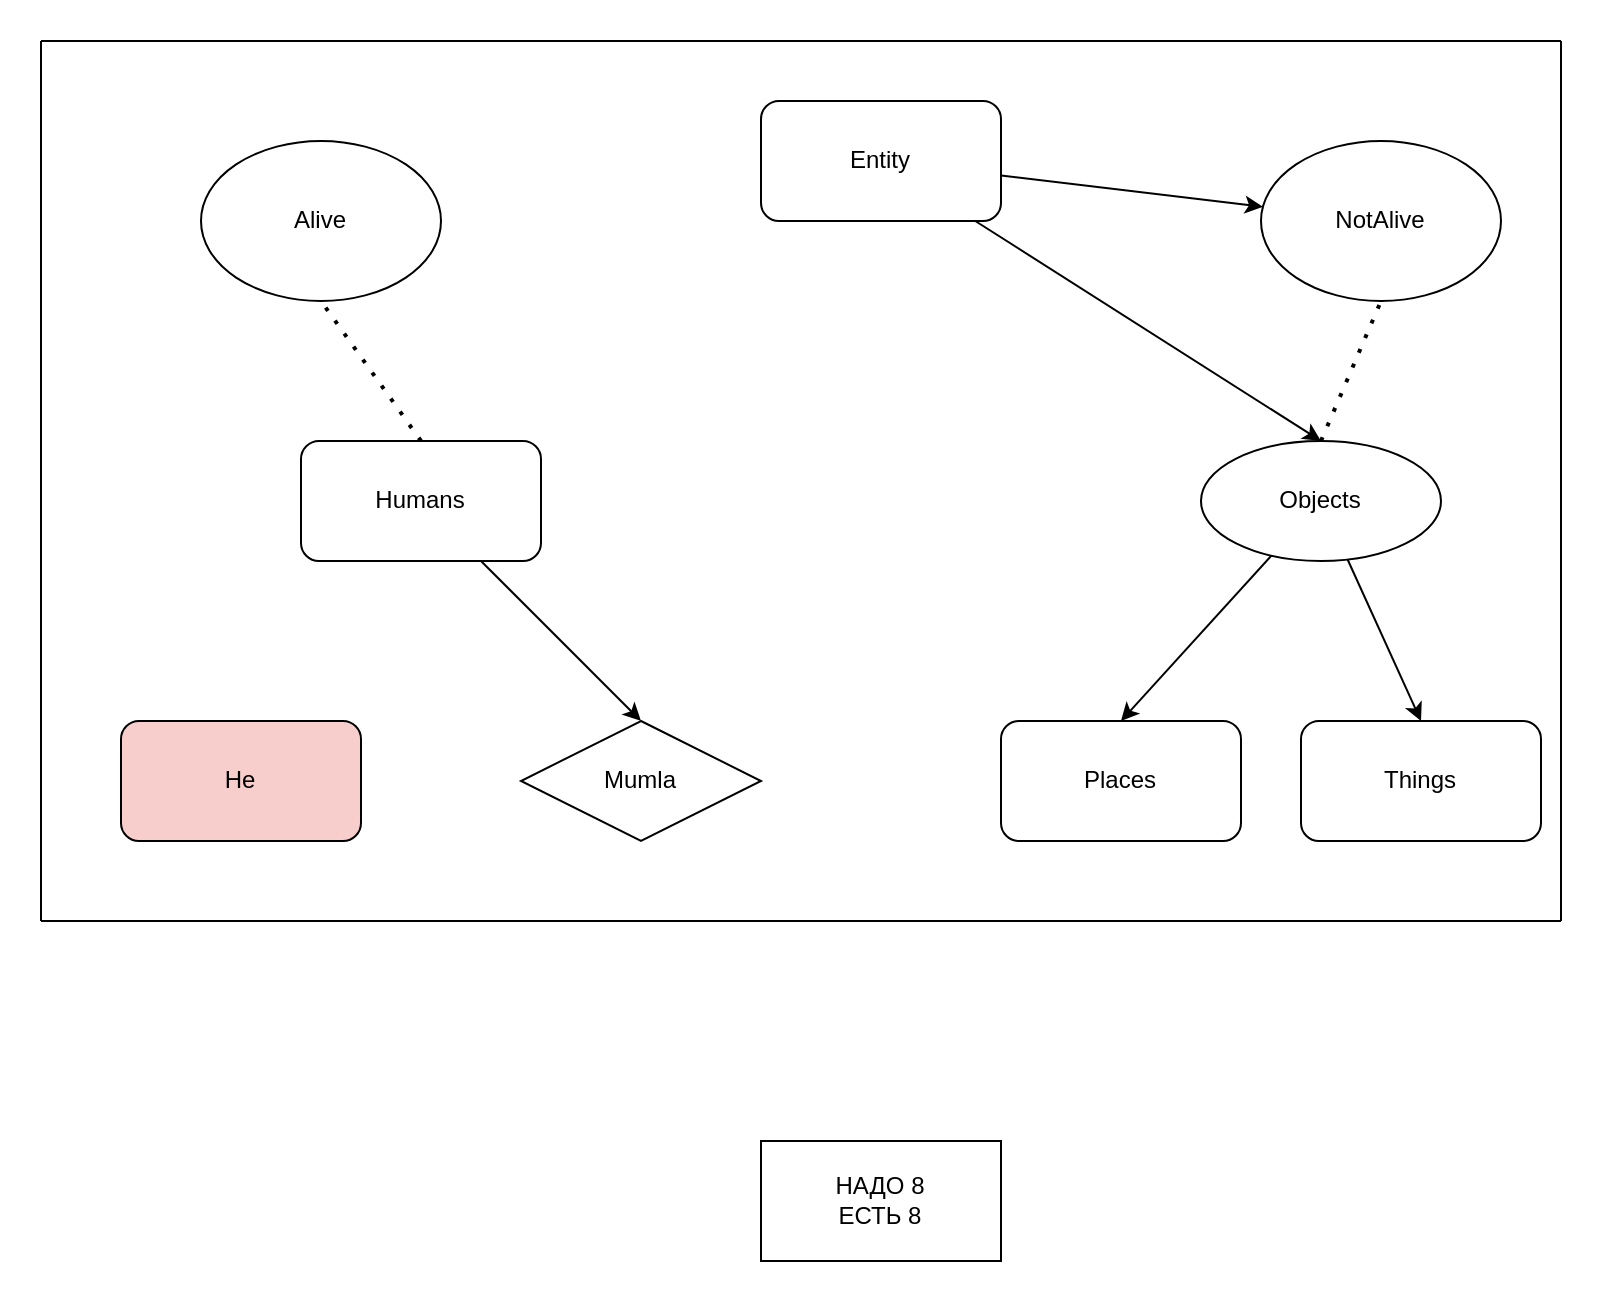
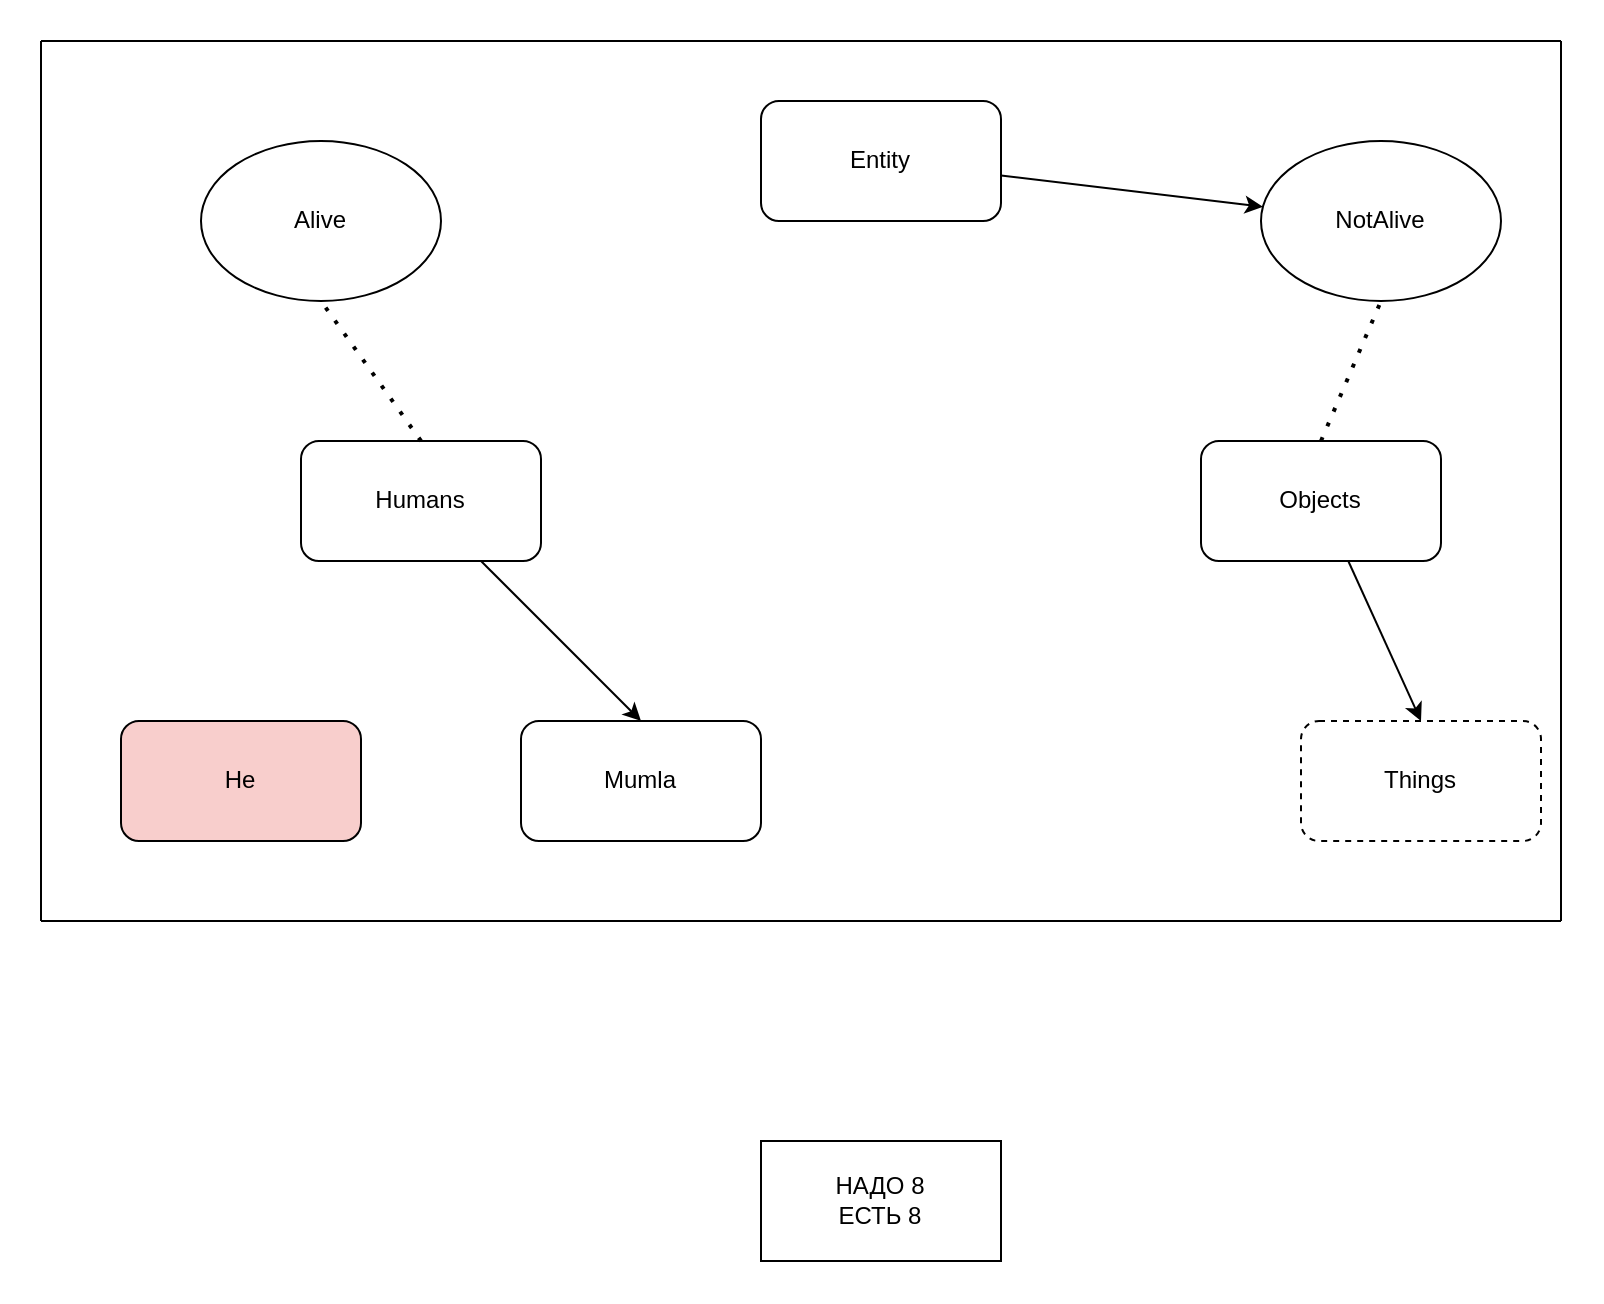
- <mxCell id="3" style="edgeStyle=none;html=1;entryX=0.5;entryY=0;entryDx=0;entryDy=0;" parent="1" source="4" target="11" edge="1"><mxGeometry relative="1" as="geometry" /></mxCell>
- <mxCell id="11" value="Objects" style="ellipse;whiteSpace=wrap;html=1;" parent="1" vertex="1"><mxGeometry x="600" y="220" width="120" height="60" as="geometry" /></mxCell>
+ <mxCell id="11" value="Objects" style="rounded=1;whiteSpace=wrap;html=1;" parent="1" vertex="1"><mxGeometry x="600" y="220" width="120" height="60" as="geometry" /></mxCell>
- <mxCell id="9" style="edgeStyle=none;html=1;entryX=0.5;entryY=0;entryDx=0;entryDy=0;" edge="1" parent="1" source="11" target="21"><mxGeometry relative="1" as="geometry" /></mxCell>
- <mxCell id="13" value="Mumla" style="rhombus;whiteSpace=wrap;html=1;" parent="1" vertex="1"><mxGeometry x="260" y="360" width="120" height="60" as="geometry" /></mxCell>
+ <mxCell id="13" value="Mumla" style="rounded=1;whiteSpace=wrap;html=1;" parent="1" vertex="1"><mxGeometry x="260" y="360" width="120" height="60" as="geometry" /></mxCell>
- <mxCell id="21" value="Places" style="rounded=1;whiteSpace=wrap;html=1;" vertex="1" parent="1"><mxGeometry x="500" y="360" width="120" height="60" as="geometry" /></mxCell>
- <mxCell id="22" value="Things" style="rounded=1;whiteSpace=wrap;html=1;" vertex="1" parent="1"><mxGeometry x="650" y="360" width="120" height="60" as="geometry" /></mxCell>
+ <mxCell id="22" value="Things" style="rounded=1;whiteSpace=wrap;html=1;dashed=1;" vertex="1" parent="1"><mxGeometry x="650" y="360" width="120" height="60" as="geometry" /></mxCell>
